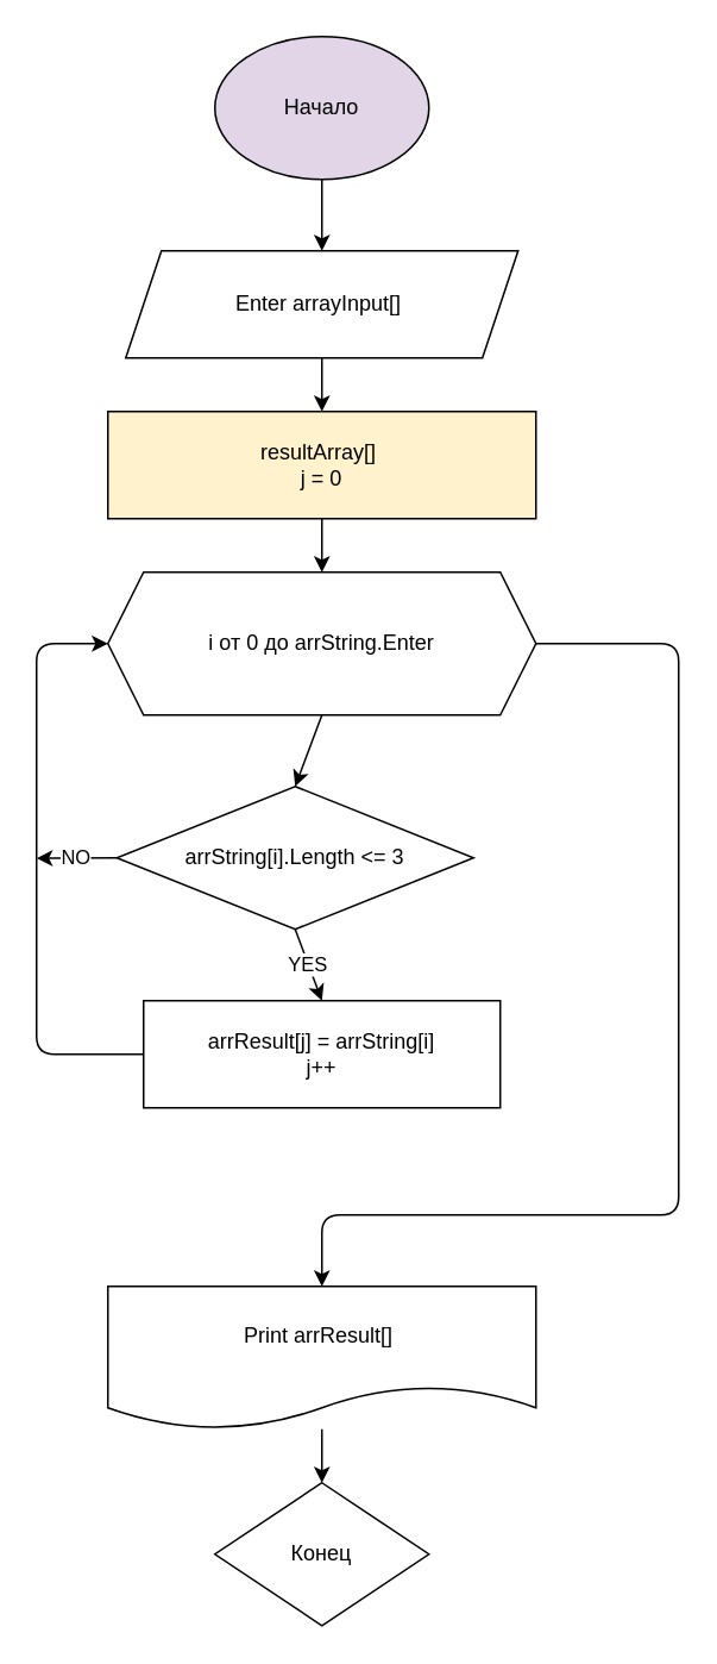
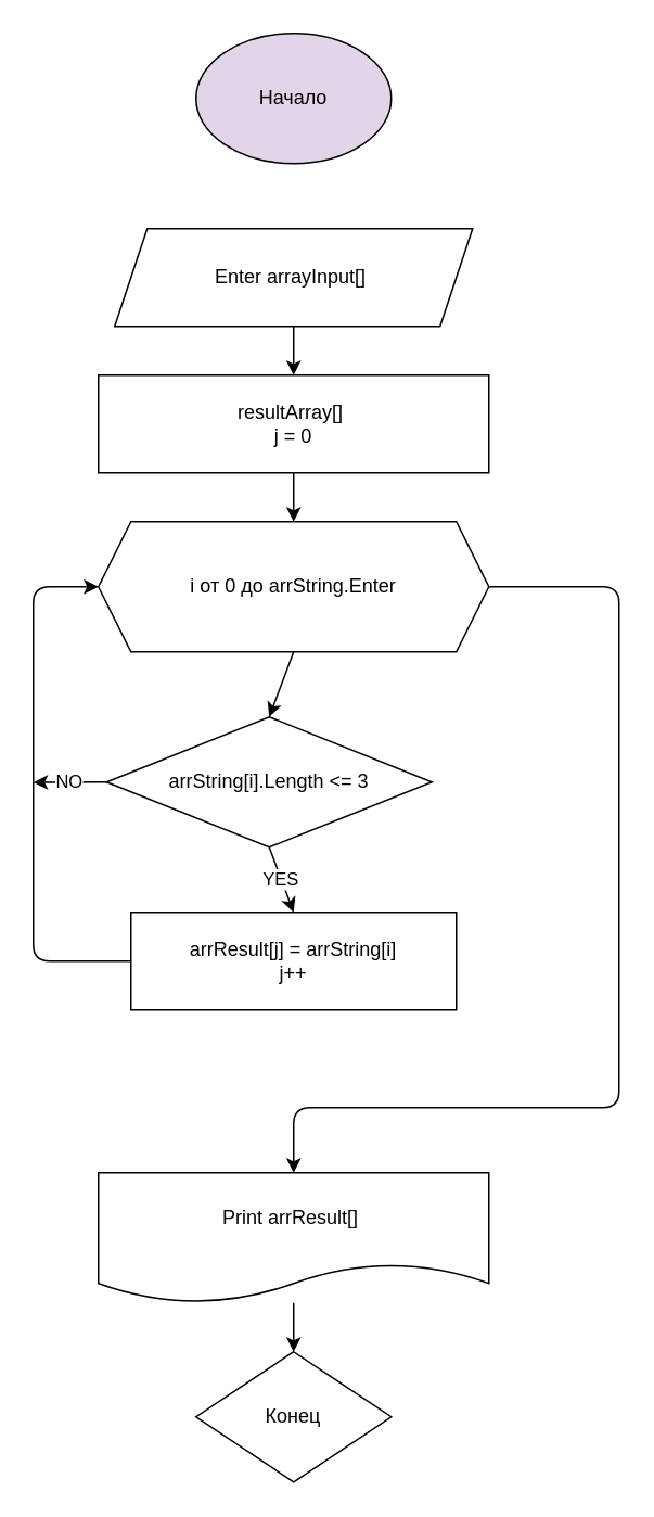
- <mxCell id="2" style="edgeStyle=none;html=1;exitX=0.5;exitY=1;exitDx=0;exitDy=0;entryX=0.5;entryY=0;entryDx=0;entryDy=0;" parent="1" source="3" target="5" edge="1"><mxGeometry relative="1" as="geometry" /></mxCell>
- <mxCell id="7" value="resultArray[]&amp;nbsp;&lt;br&gt;j = 0" style="rounded=0;whiteSpace=wrap;html=1;fillColor=#fff2cc;" parent="1" vertex="1"><mxGeometry x="60" y="230" width="240" height="60" as="geometry" /></mxCell>
+ <mxCell id="7" value="resultArray[]&amp;nbsp;&lt;br&gt;j = 0" style="rounded=0;whiteSpace=wrap;html=1;" parent="1" vertex="1"><mxGeometry x="60" y="230" width="240" height="60" as="geometry" /></mxCell>
